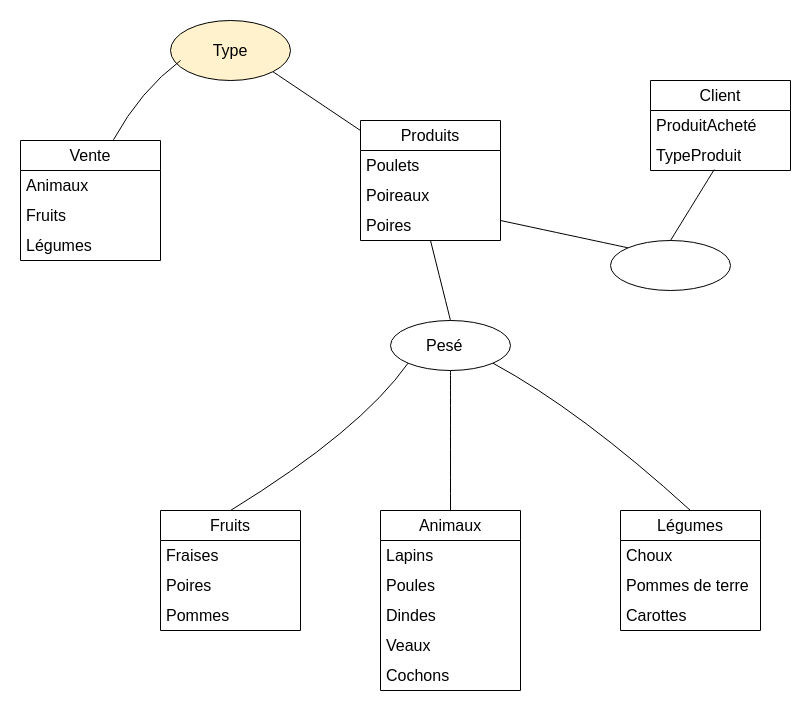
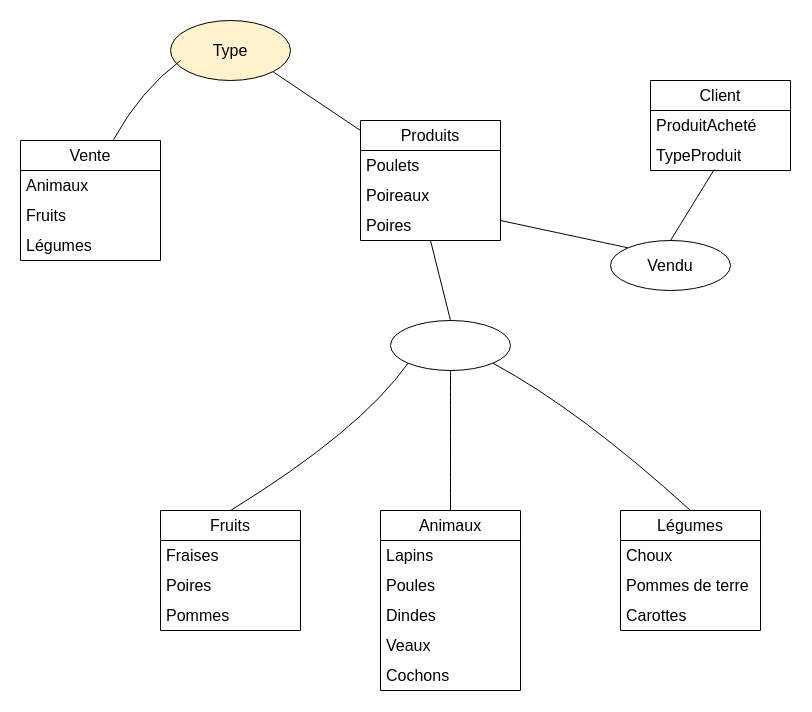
+ <mxCell id="12" value="Vendu" style="text;html=1;strokeColor=none;fillColor=none;align=center;verticalAlign=middle;whiteSpace=wrap;rounded=0;fontSize=16;" parent="1" vertex="1"><mxGeometry x="640" y="250" width="60" height="30" as="geometry" /></mxCell>
- <mxCell id="31" value="Pesé" style="text;strokeColor=none;fillColor=none;align=left;verticalAlign=middle;spacingLeft=4;spacingRight=4;overflow=hidden;points=[[0,0.5],[1,0.5]];portConstraint=eastwest;rotatable=0;whiteSpace=wrap;html=1;fontSize=16;" parent="1" vertex="1"><mxGeometry x="420" y="330" width="80" height="30" as="geometry" /></mxCell>
